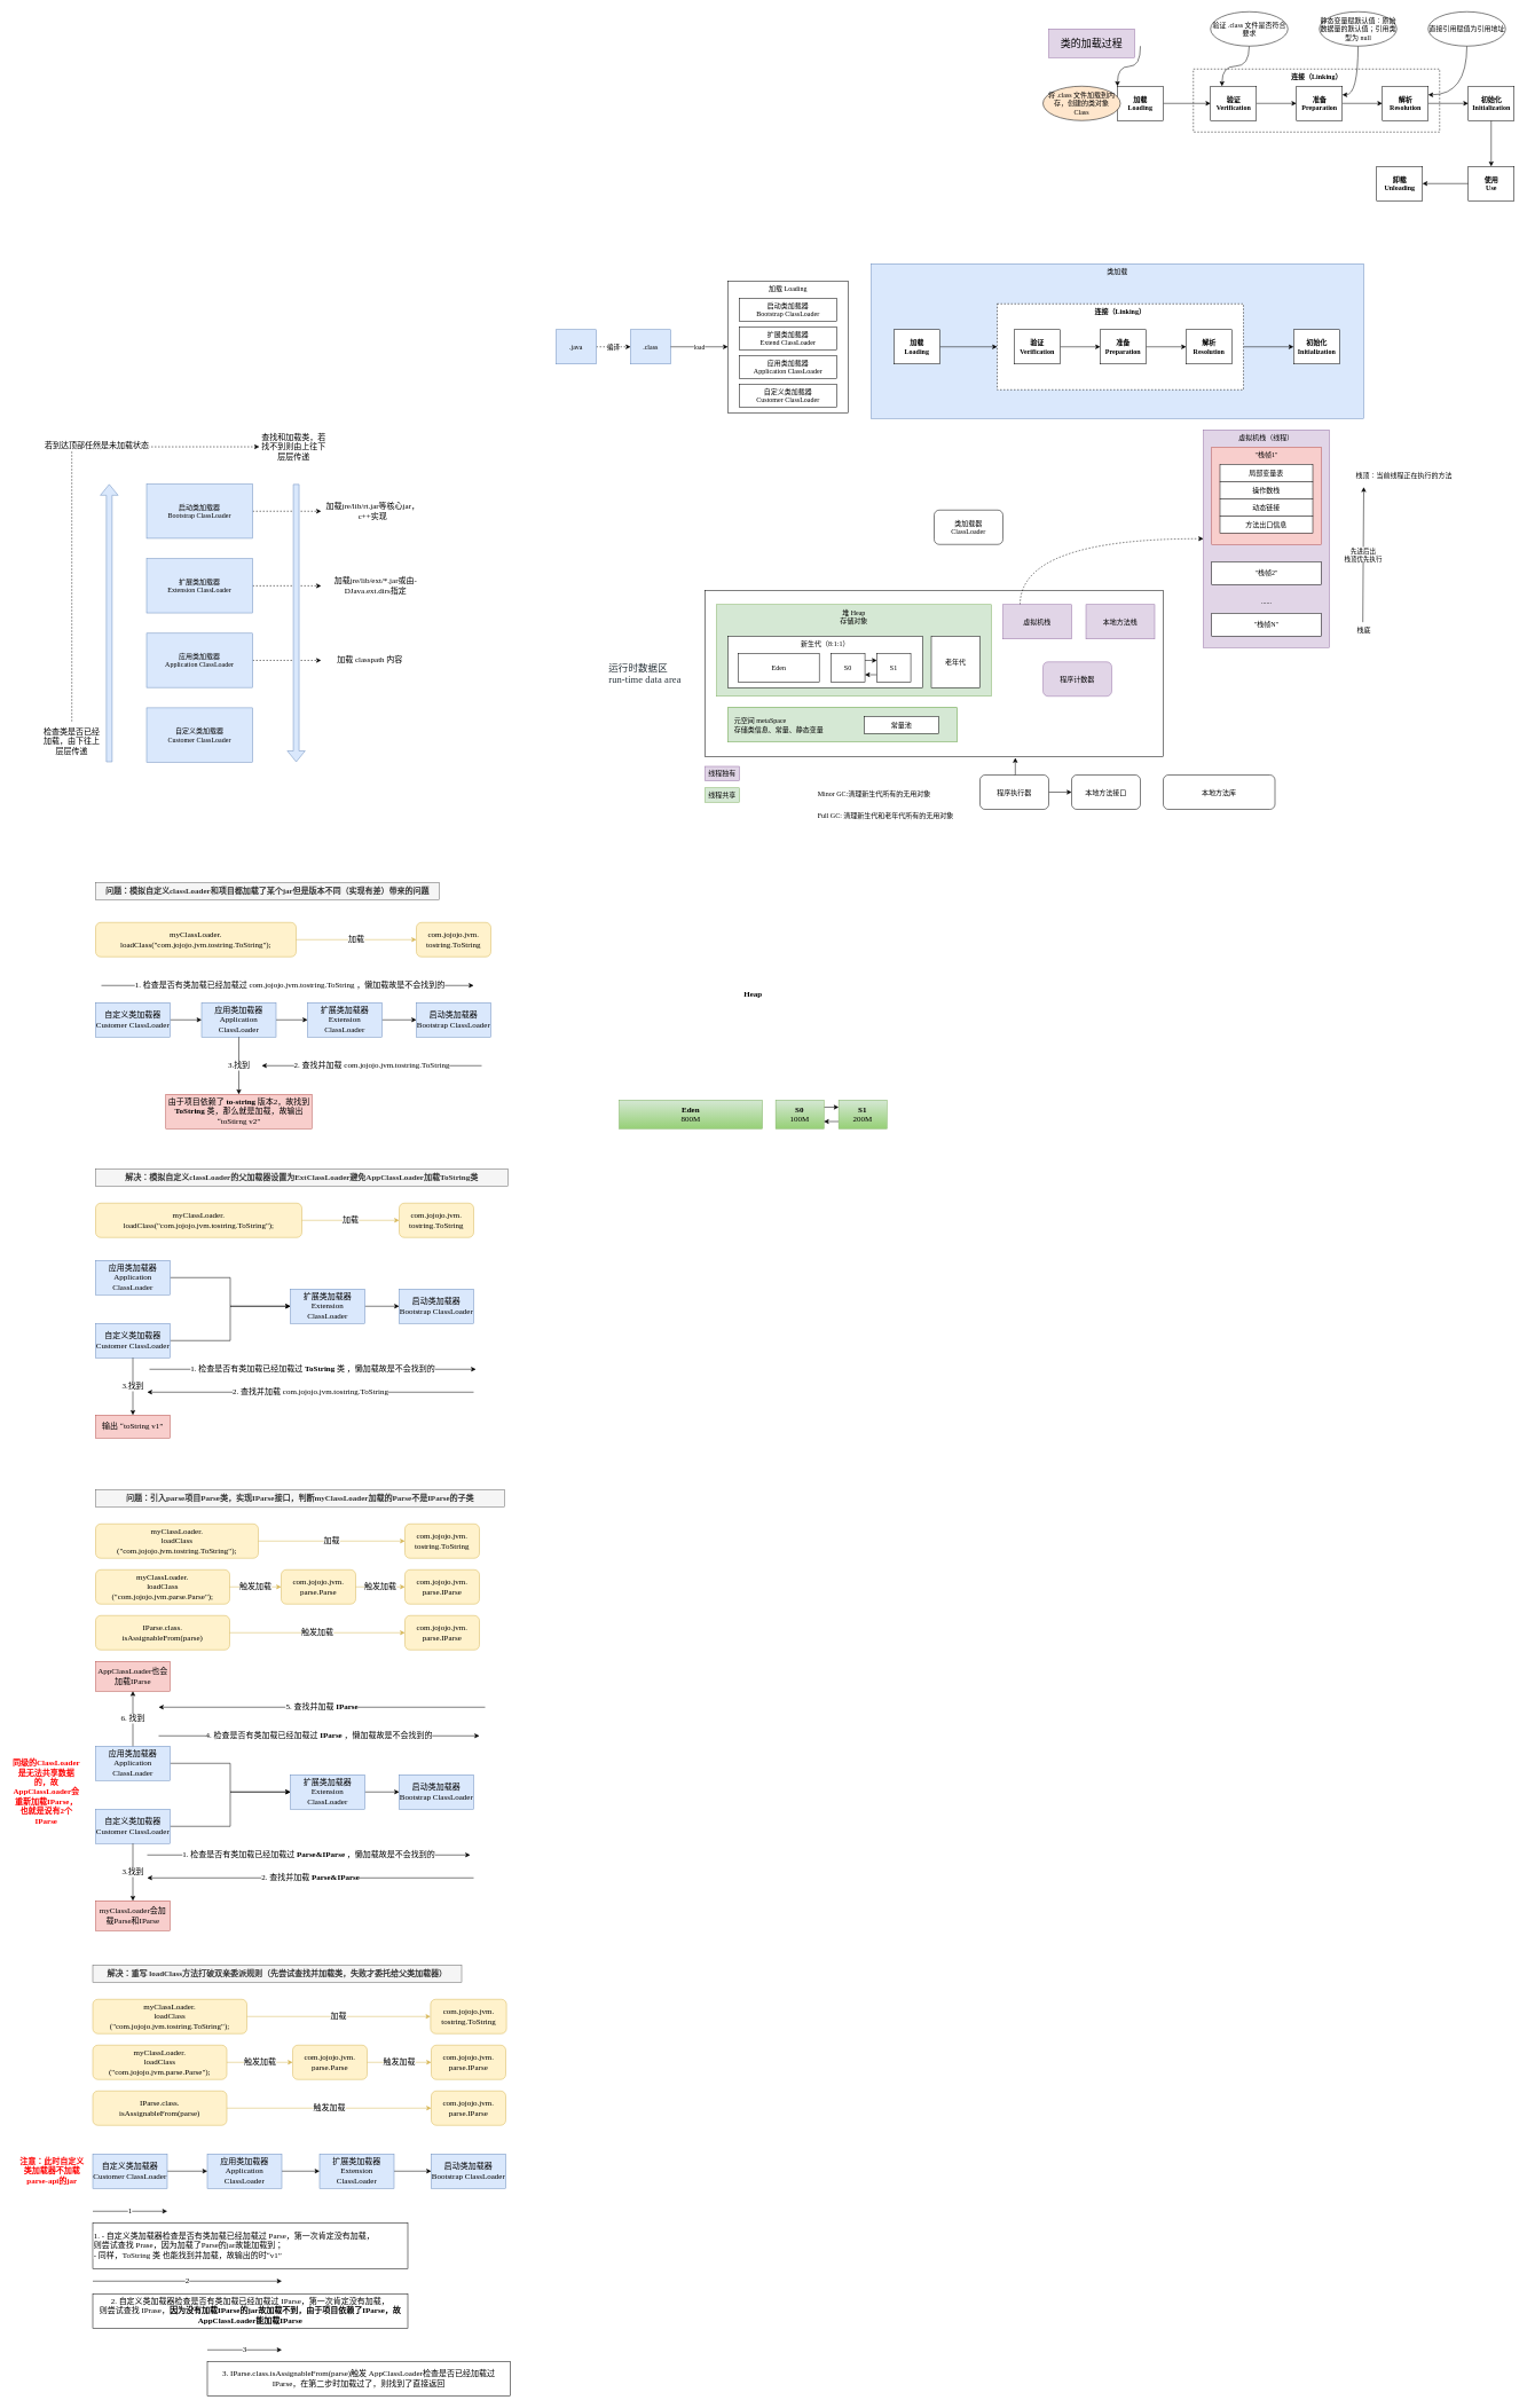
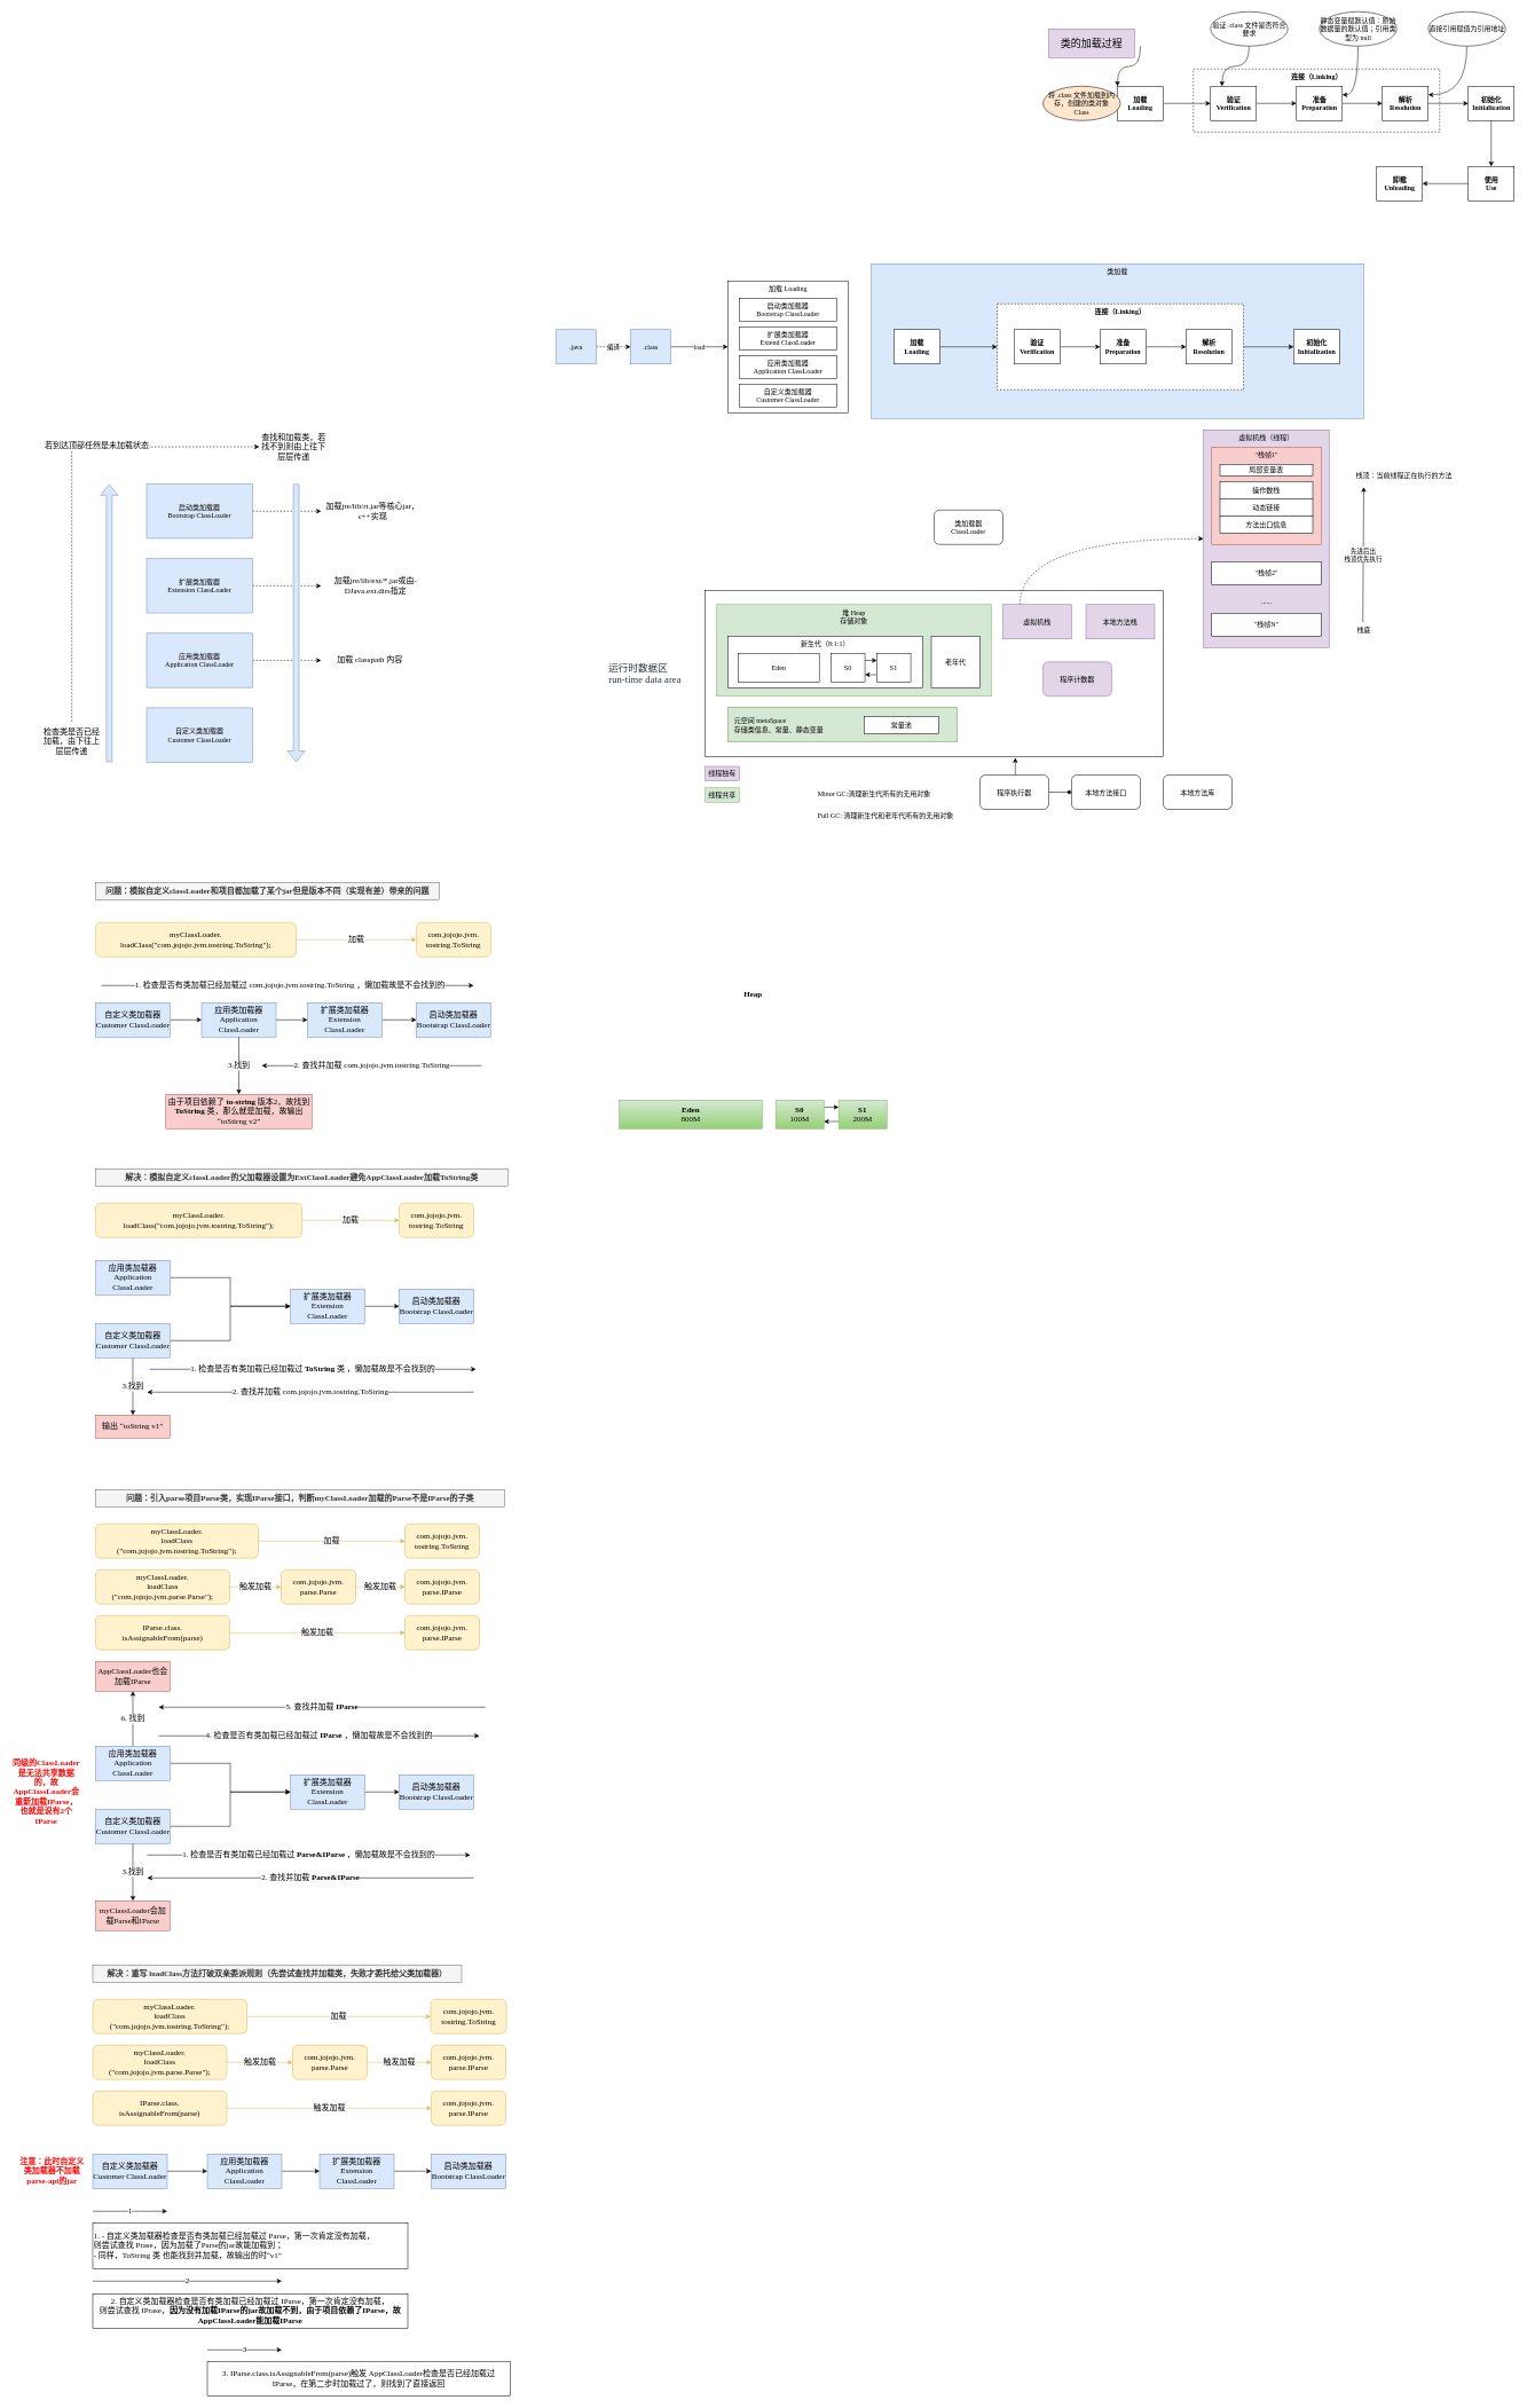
- <mxCell id="77" value="局部变量表" style="rounded=0;whiteSpace=wrap;html=1;fontFamily=Verdana;" parent="68" vertex="1"><mxGeometry x="29" y="60" width="162" height="30" as="geometry" /></mxCell>
+ <mxCell id="77" value="局部变量表" style="rounded=0;whiteSpace=wrap;html=1;fontFamily=Verdana;" parent="68" vertex="1"><mxGeometry x="29" y="60" width="162" height="20" as="geometry" /></mxCell>
- <mxCell id="52" style="edgeStyle=orthogonalEdgeStyle;rounded=0;orthogonalLoop=1;jettySize=auto;html=1;exitX=1;exitY=0.5;exitDx=0;exitDy=0;fontFamily=Verdana;" parent="1" source="54" target="83" edge="1"><mxGeometry relative="1" as="geometry" /></mxCell>
+ <mxCell id="52" style="edgeStyle=orthogonalEdgeStyle;rounded=0;orthogonalLoop=1;jettySize=auto;html=1;exitX=1;exitY=0.5;exitDx=0;exitDy=0;fontFamily=Verdana;endArrow=diamond;" parent="1" source="54" target="83" edge="1"><mxGeometry relative="1" as="geometry" /></mxCell>
- <mxCell id="84" value="本地方法库" style="rounded=1;whiteSpace=wrap;html=1;fontFamily=Verdana;" parent="1" vertex="1"><mxGeometry x="2030" y="1352.5" width="195" height="60" as="geometry" /></mxCell>
+ <mxCell id="84" value="本地方法库" style="rounded=1;whiteSpace=wrap;html=1;fontFamily=Verdana;" parent="1" vertex="1"><mxGeometry x="2030" y="1352.5" width="120" height="60" as="geometry" /></mxCell>
